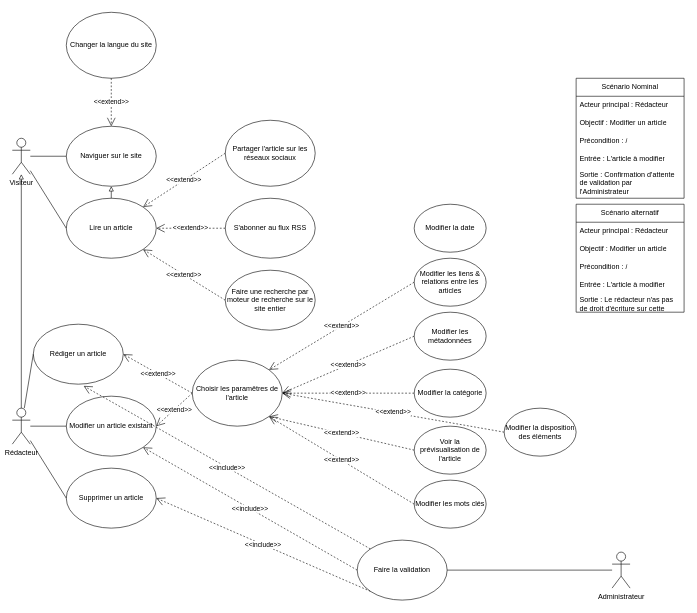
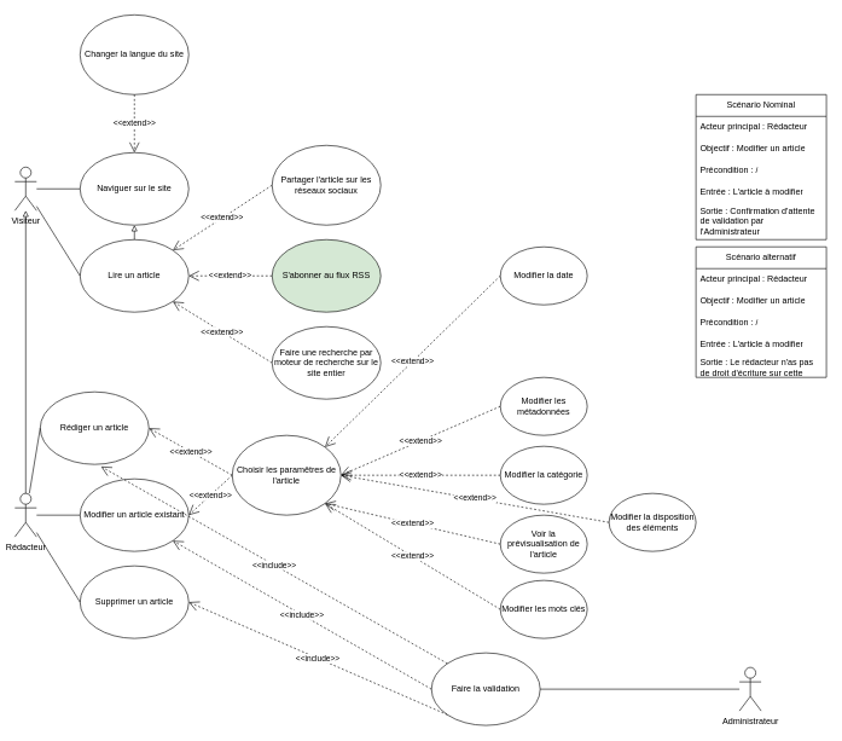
- <mxCell id="3" value="S'abonner au flux RSS" style="ellipse;whiteSpace=wrap;html=1;" vertex="1" parent="1"><mxGeometry x="375" y="330" width="150" height="100" as="geometry" /></mxCell>
+ <mxCell id="3" value="S'abonner au flux RSS" style="ellipse;whiteSpace=wrap;html=1;fillColor=#d5e8d4;" vertex="1" parent="1"><mxGeometry x="375" y="330" width="150" height="100" as="geometry" /></mxCell>
- <mxCell id="20" value="Modifier les liens &amp;amp; relations entre les articles" style="ellipse;whiteSpace=wrap;html=1;" vertex="1" parent="1"><mxGeometry x="690" y="430" width="120" height="80" as="geometry" /></mxCell>
+ <mxCell id="38" value="&amp;lt;&amp;lt;extend&amp;gt;&amp;gt;" style="endArrow=open;endSize=12;dashed=1;html=1;rounded=0;exitX=0;exitY=0.5;exitDx=0;exitDy=0;entryX=1;entryY=0;entryDx=0;entryDy=0;" edge="1" parent="1" source="23" target="13"><mxGeometry width="160" relative="1" as="geometry"><mxPoint x="385" y="510" as="sourcePoint" /><mxPoint x="248" y="425" as="targetPoint" /></mxGeometry></mxCell>
- <mxCell id="40" value="&amp;lt;&amp;lt;extend&amp;gt;&amp;gt;" style="endArrow=open;endSize=12;dashed=1;html=1;rounded=0;exitX=0;exitY=0.5;exitDx=0;exitDy=0;entryX=1;entryY=0;entryDx=0;entryDy=0;" edge="1" parent="1" source="20" target="13"><mxGeometry width="160" relative="1" as="geometry"><mxPoint x="700" y="390" as="sourcePoint" /><mxPoint x="458" y="626" as="targetPoint" /></mxGeometry></mxCell>
